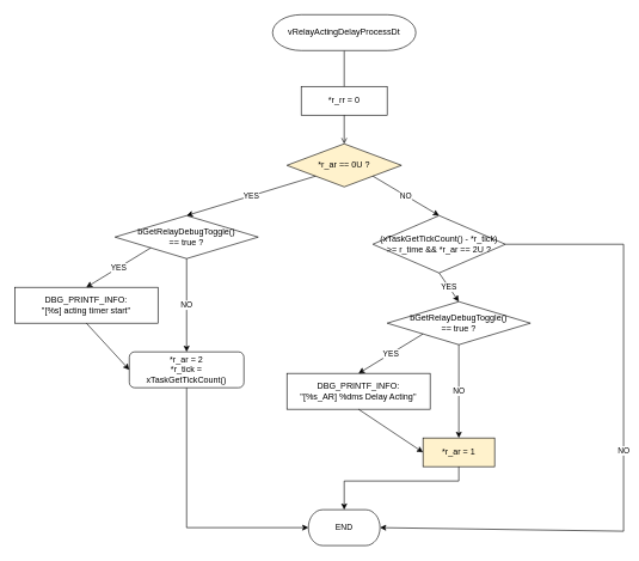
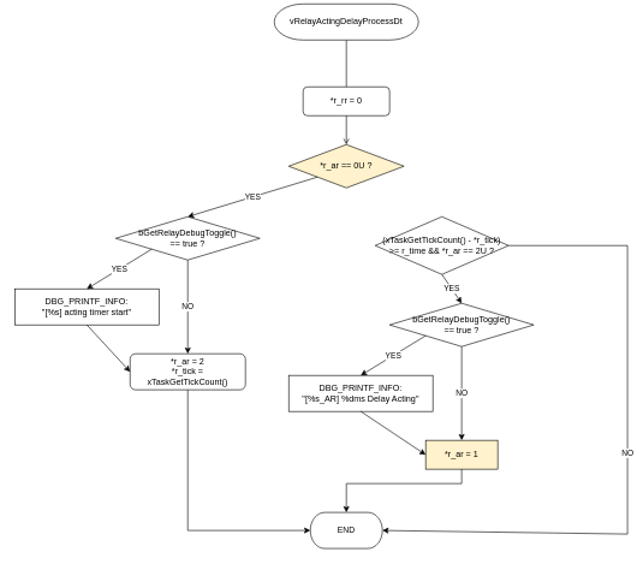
- <mxCell id="25" value="&lt;div style=&quot;&quot;&gt;&lt;font style=&quot;direction: ltr; line-height: 120%; opacity: 1;&quot;&gt;vRelayActingDelayProcessDt&lt;br&gt;&lt;/font&gt;&lt;/div&gt;" style="verticalAlign=middle;align=center;overflow=width;vsdxID=2;fillColor=#FFFFFF;gradientColor=none;shape=stencil(tVLLDsIgEPwajiQIMfFe638Qu22JCM2Ctv69kK0Rm9qDibeZndkXC1NV6PUATIoQ0V9gNE3smToyKY3rAU1MiKmaqar1CB36m2uIDzo7M7r6e64wUZ4UOUWKB9GdIH4irzWu8B42vRrPScNFXZzN+5mvl3qJXE8mcPRRR+Pdh2Y1dsBTE95a3c0TkBRGgKEIb6wg1/r+ssCXd/vLCgm8z9caa+n6pb48dwrRV1H1Ew==);strokeColor=#000000;spacingTop=-1;spacingBottom=-1;spacingLeft=-1;spacingRight=-1;points=[[0.5,1,0],[0.5,0,0],[0,0.5,0],[1,0.5,0]];labelBackgroundColor=none;rounded=0;html=1;whiteSpace=wrap;strokeWidth=1;" vertex="1" parent="1"><mxGeometry x="380" y="20" width="200" height="50" as="geometry" /></mxCell>
+ <mxCell id="25" value="&lt;div style=&quot;&quot;&gt;&lt;font style=&quot;direction: ltr; line-height: 120%; opacity: 1;&quot;&gt;vRelayActingDelayProcessDt&lt;br&gt;&lt;/font&gt;&lt;/div&gt;" style="verticalAlign=middle;align=center;overflow=width;vsdxID=2;fillColor=#FFFFFF;gradientColor=none;shape=stencil(tVLLDsIgEPwajiQIMfFe638Qu22JCM2Ctv69kK0Rm9qDibeZndkXC1NV6PUATIoQ0V9gNE3smToyKY3rAU1MiKmaqar1CB36m2uIDzo7M7r6e64wUZ4UOUWKB9GdIH4irzWu8B42vRrPScNFXZzN+5mvl3qJXE8mcPRRR+Pdh2Y1dsBTE95a3c0TkBRGgKEIb6wg1/r+ssCXd/vLCgm8z9caa+n6pb48dwrRV1H1Ew==);strokeColor=#000000;spacingTop=-1;spacingBottom=-1;spacingLeft=-1;spacingRight=-1;points=[[0.5,1,0],[0.5,0,0],[0,0.5,0],[1,0.5,0]];labelBackgroundColor=none;rounded=0;html=1;whiteSpace=wrap;strokeWidth=1;" vertex="1" parent="1"><mxGeometry x="380" y="5" width="200" height="50" as="geometry" /></mxCell>
- <mxCell id="2" value="*r_rr = 0" style="rounded=0;whiteSpace=wrap;html=1;strokeWidth=1;fontStyle=0;strokeColor=#000000;" vertex="1" parent="1"><mxGeometry x="420" y="120" width="120" height="40" as="geometry" /></mxCell>
+ <mxCell id="2" value="*r_rr = 0" style="whiteSpace=wrap;html=1;strokeWidth=1;fontStyle=0;strokeColor=#000000;rounded=1;" vertex="1" parent="1"><mxGeometry x="420" y="120" width="120" height="40" as="geometry" /></mxCell>
- <mxCell id="14" value="NO" style="endArrow=classic;html=1;rounded=0;exitX=1;exitY=1;exitDx=0;exitDy=0;entryX=0.5;entryY=0;entryDx=0;entryDy=0;" edge="1" parent="1" source="3" target="7"><mxGeometry width="50" height="50" relative="1" as="geometry"><mxPoint x="560" y="260" as="sourcePoint" /><mxPoint x="540" y="340" as="targetPoint" /></mxGeometry></mxCell>
